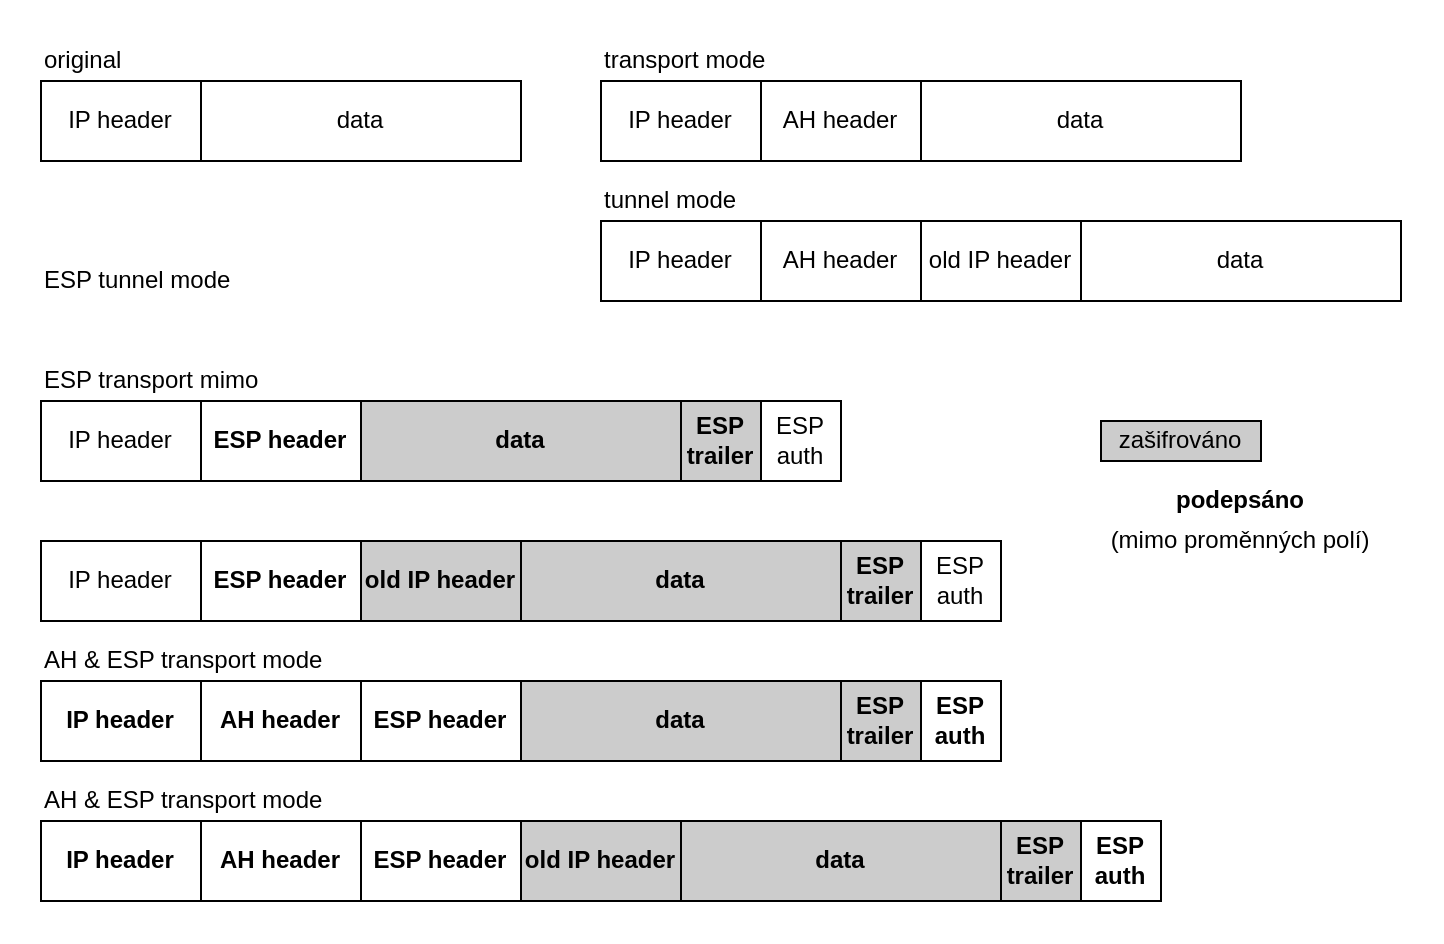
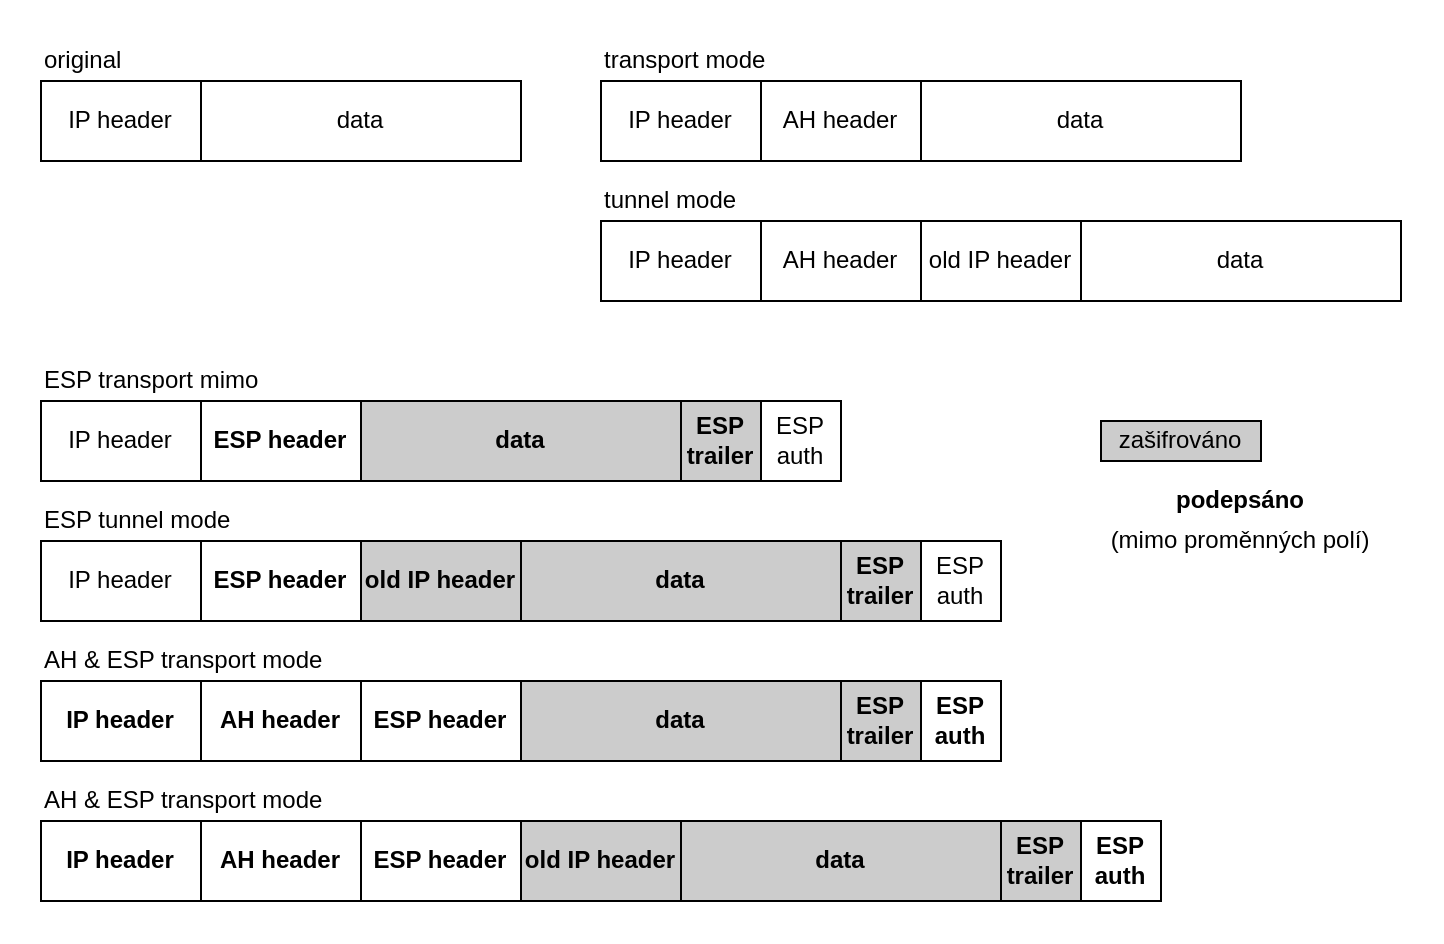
- <mxCell id="25" value="ESP tunnel mode" style="text;html=1;strokeColor=none;fillColor=none;align=left;verticalAlign=middle;whiteSpace=wrap;rounded=0;" vertex="1" parent="1"><mxGeometry x="20" y="130" width="160" height="20" as="geometry" /></mxCell>
+ <mxCell id="25" value="ESP tunnel mode" style="text;html=1;strokeColor=none;fillColor=none;align=left;verticalAlign=middle;whiteSpace=wrap;rounded=0;" vertex="1" parent="1"><mxGeometry x="20" y="250" width="160" height="20" as="geometry" /></mxCell>
